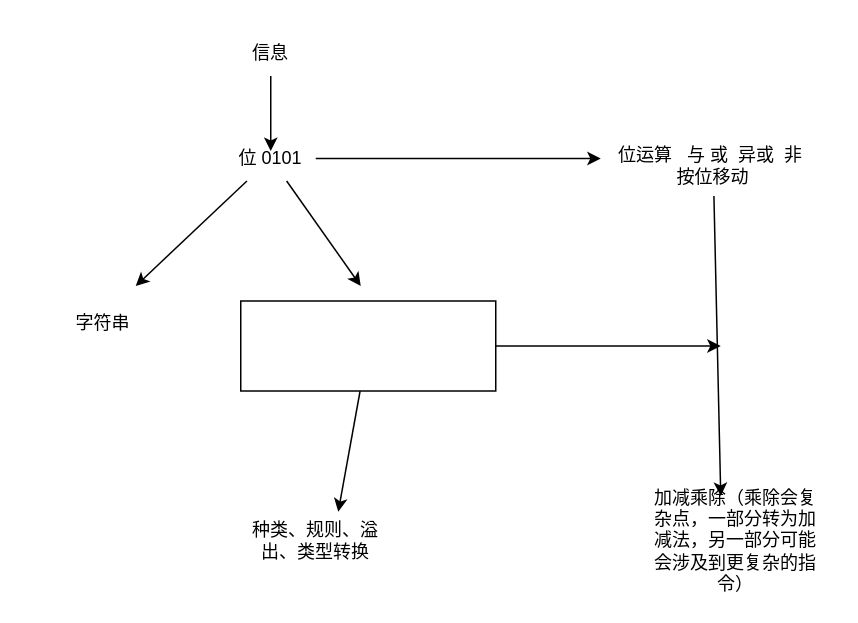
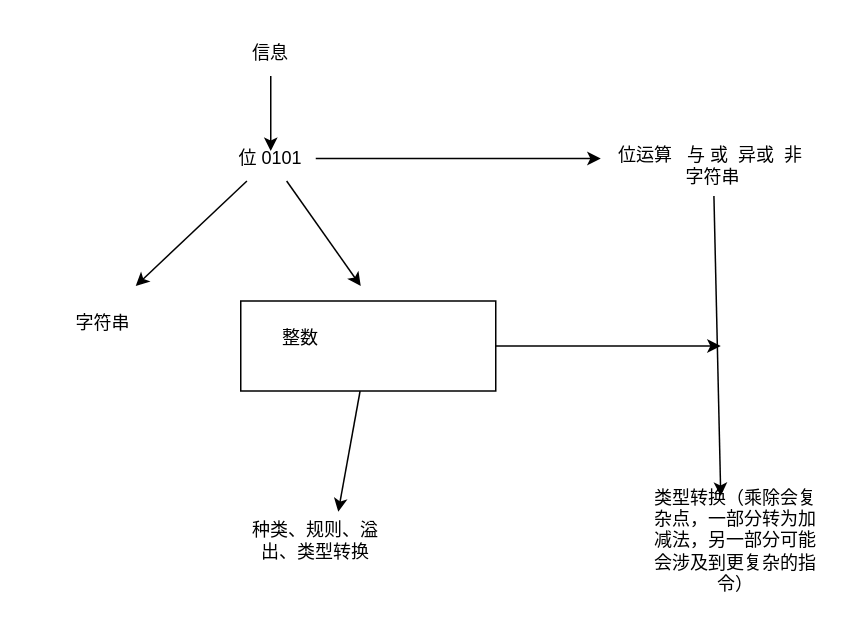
- <mxCell id="10" value="位运算&amp;nbsp; &amp;nbsp;与 或&amp;nbsp; 异或&amp;nbsp; 非&amp;nbsp; 按位移动" style="text;html=1;strokeColor=none;fillColor=none;align=center;verticalAlign=middle;whiteSpace=wrap;rounded=0;" vertex="1" parent="1"><mxGeometry x="410" y="90" width="130" height="40" as="geometry" /></mxCell>
+ <mxCell id="10" value="位运算&amp;nbsp; &amp;nbsp;与 或&amp;nbsp; 异或&amp;nbsp; 非&amp;nbsp; 字符串" style="text;html=1;strokeColor=none;fillColor=none;align=center;verticalAlign=middle;whiteSpace=wrap;rounded=0;" vertex="1" parent="1"><mxGeometry x="410" y="90" width="130" height="40" as="geometry" /></mxCell>
+ <mxCell id="15" value="整数" style="text;html=1;strokeColor=none;fillColor=none;align=center;verticalAlign=middle;whiteSpace=wrap;rounded=0;" vertex="1" parent="1"><mxGeometry x="170" y="210" width="60" height="30" as="geometry" /></mxCell>
- <mxCell id="16" value="加减乘除（乘除会复杂点，一部分转为加减法，另一部分可能会涉及到更复杂的指令）" style="text;html=1;strokeColor=none;fillColor=none;align=center;verticalAlign=middle;whiteSpace=wrap;rounded=0;" vertex="1" parent="1"><mxGeometry x="430" y="327.5" width="120" height="65" as="geometry" /></mxCell>
+ <mxCell id="16" value="类型转换（乘除会复杂点，一部分转为加减法，另一部分可能会涉及到更复杂的指令）" style="text;html=1;strokeColor=none;fillColor=none;align=center;verticalAlign=middle;whiteSpace=wrap;rounded=0;" vertex="1" parent="1"><mxGeometry x="430" y="327.5" width="120" height="65" as="geometry" /></mxCell>
